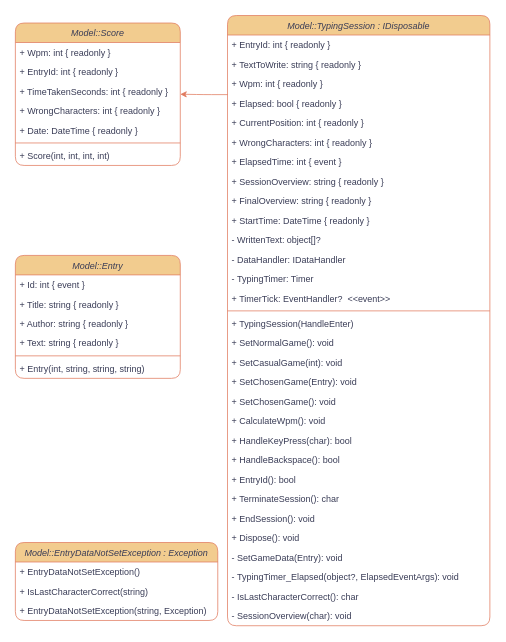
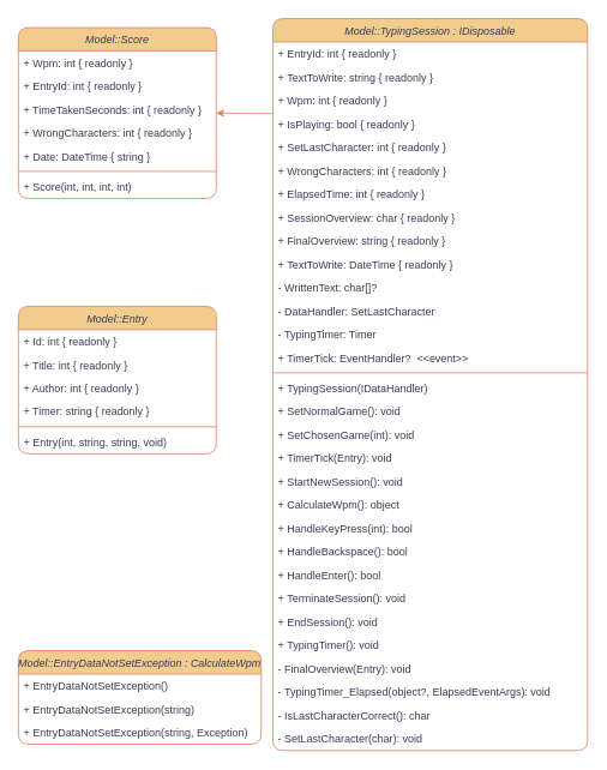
- <mxCell id="7" value="+ Elapsed: bool { readonly }" style="text;align=left;verticalAlign=top;spacingLeft=4;spacingRight=4;overflow=hidden;rotatable=0;points=[[0,0.5],[1,0.5]];portConstraint=eastwest;rounded=1;shadow=0;html=0;labelBackgroundColor=none;fontColor=#393C56;" vertex="1" parent="3"><mxGeometry y="104" width="350" height="26" as="geometry" /></mxCell>
+ <mxCell id="7" value="+ IsPlaying: bool { readonly }" style="text;align=left;verticalAlign=top;spacingLeft=4;spacingRight=4;overflow=hidden;rotatable=0;points=[[0,0.5],[1,0.5]];portConstraint=eastwest;rounded=1;shadow=0;html=0;labelBackgroundColor=none;fontColor=#393C56;" vertex="1" parent="3"><mxGeometry y="104" width="350" height="26" as="geometry" /></mxCell>
- <mxCell id="8" value="+ CurrentPosition: int { readonly }" style="text;align=left;verticalAlign=top;spacingLeft=4;spacingRight=4;overflow=hidden;rotatable=0;points=[[0,0.5],[1,0.5]];portConstraint=eastwest;rounded=1;shadow=0;html=0;labelBackgroundColor=none;fontColor=#393C56;" vertex="1" parent="3"><mxGeometry y="130" width="350" height="26" as="geometry" /></mxCell>
+ <mxCell id="8" value="+ SetLastCharacter: int { readonly }" style="text;align=left;verticalAlign=top;spacingLeft=4;spacingRight=4;overflow=hidden;rotatable=0;points=[[0,0.5],[1,0.5]];portConstraint=eastwest;rounded=1;shadow=0;html=0;labelBackgroundColor=none;fontColor=#393C56;" vertex="1" parent="3"><mxGeometry y="130" width="350" height="26" as="geometry" /></mxCell>
- <mxCell id="47" value="+ Date: DateTime { readonly }" style="text;align=left;verticalAlign=top;spacingLeft=4;spacingRight=4;overflow=hidden;rotatable=0;points=[[0,0.5],[1,0.5]];portConstraint=eastwest;labelBackgroundColor=none;fontColor=#393C56;rounded=1;" vertex="1" parent="42"><mxGeometry y="130" width="220" height="26" as="geometry" /></mxCell>
+ <mxCell id="47" value="+ Date: DateTime { string }" style="text;align=left;verticalAlign=top;spacingLeft=4;spacingRight=4;overflow=hidden;rotatable=0;points=[[0,0.5],[1,0.5]];portConstraint=eastwest;labelBackgroundColor=none;fontColor=#393C56;rounded=1;" vertex="1" parent="42"><mxGeometry y="130" width="220" height="26" as="geometry" /></mxCell>
- <mxCell id="10" value="+ ElapsedTime: int { event }" style="text;align=left;verticalAlign=top;spacingLeft=4;spacingRight=4;overflow=hidden;rotatable=0;points=[[0,0.5],[1,0.5]];portConstraint=eastwest;rounded=1;shadow=0;html=0;labelBackgroundColor=none;fontColor=#393C56;" vertex="1" parent="3"><mxGeometry y="182" width="350" height="26" as="geometry" /></mxCell>
+ <mxCell id="10" value="+ ElapsedTime: int { readonly }" style="text;align=left;verticalAlign=top;spacingLeft=4;spacingRight=4;overflow=hidden;rotatable=0;points=[[0,0.5],[1,0.5]];portConstraint=eastwest;rounded=1;shadow=0;html=0;labelBackgroundColor=none;fontColor=#393C56;" vertex="1" parent="3"><mxGeometry y="182" width="350" height="26" as="geometry" /></mxCell>
- <mxCell id="11" value="+ SessionOverview: string { readonly }" style="text;align=left;verticalAlign=top;spacingLeft=4;spacingRight=4;overflow=hidden;rotatable=0;points=[[0,0.5],[1,0.5]];portConstraint=eastwest;rounded=1;shadow=0;html=0;labelBackgroundColor=none;fontColor=#393C56;" vertex="1" parent="3"><mxGeometry y="208" width="350" height="26" as="geometry" /></mxCell>
+ <mxCell id="11" value="+ SessionOverview: char { readonly }" style="text;align=left;verticalAlign=top;spacingLeft=4;spacingRight=4;overflow=hidden;rotatable=0;points=[[0,0.5],[1,0.5]];portConstraint=eastwest;rounded=1;shadow=0;html=0;labelBackgroundColor=none;fontColor=#393C56;" vertex="1" parent="3"><mxGeometry y="208" width="350" height="26" as="geometry" /></mxCell>
- <mxCell id="13" value="+ StartTime: DateTime { readonly }" style="text;align=left;verticalAlign=top;spacingLeft=4;spacingRight=4;overflow=hidden;rotatable=0;points=[[0,0.5],[1,0.5]];portConstraint=eastwest;rounded=1;shadow=0;html=0;labelBackgroundColor=none;fontColor=#393C56;" vertex="1" parent="3"><mxGeometry y="260" width="350" height="26" as="geometry" /></mxCell>
+ <mxCell id="13" value="+ TextToWrite: DateTime { readonly }" style="text;align=left;verticalAlign=top;spacingLeft=4;spacingRight=4;overflow=hidden;rotatable=0;points=[[0,0.5],[1,0.5]];portConstraint=eastwest;rounded=1;shadow=0;html=0;labelBackgroundColor=none;fontColor=#393C56;" vertex="1" parent="3"><mxGeometry y="260" width="350" height="26" as="geometry" /></mxCell>
- <mxCell id="14" value="- WrittenText: object[]?" style="text;align=left;verticalAlign=top;spacingLeft=4;spacingRight=4;overflow=hidden;rotatable=0;points=[[0,0.5],[1,0.5]];portConstraint=eastwest;rounded=1;shadow=0;html=0;labelBackgroundColor=none;fontColor=#393C56;" vertex="1" parent="3"><mxGeometry y="286" width="350" height="26" as="geometry" /></mxCell>
+ <mxCell id="14" value="- WrittenText: char[]?" style="text;align=left;verticalAlign=top;spacingLeft=4;spacingRight=4;overflow=hidden;rotatable=0;points=[[0,0.5],[1,0.5]];portConstraint=eastwest;rounded=1;shadow=0;html=0;labelBackgroundColor=none;fontColor=#393C56;" vertex="1" parent="3"><mxGeometry y="286" width="350" height="26" as="geometry" /></mxCell>
- <mxCell id="15" value="- DataHandler: IDataHandler" style="text;align=left;verticalAlign=top;spacingLeft=4;spacingRight=4;overflow=hidden;rotatable=0;points=[[0,0.5],[1,0.5]];portConstraint=eastwest;rounded=1;shadow=0;html=0;labelBackgroundColor=none;fontColor=#393C56;" vertex="1" parent="3"><mxGeometry y="312" width="350" height="26" as="geometry" /></mxCell>
+ <mxCell id="15" value="- DataHandler: SetLastCharacter" style="text;align=left;verticalAlign=top;spacingLeft=4;spacingRight=4;overflow=hidden;rotatable=0;points=[[0,0.5],[1,0.5]];portConstraint=eastwest;rounded=1;shadow=0;html=0;labelBackgroundColor=none;fontColor=#393C56;" vertex="1" parent="3"><mxGeometry y="312" width="350" height="26" as="geometry" /></mxCell>
- <mxCell id="36" value="+ Id: int { event }" style="text;align=left;verticalAlign=top;spacingLeft=4;spacingRight=4;overflow=hidden;rotatable=0;points=[[0,0.5],[1,0.5]];portConstraint=eastwest;labelBackgroundColor=none;fontColor=#393C56;rounded=1;" vertex="1" parent="35"><mxGeometry y="26" width="220" height="26" as="geometry" /></mxCell>
+ <mxCell id="36" value="+ Id: int { readonly }" style="text;align=left;verticalAlign=top;spacingLeft=4;spacingRight=4;overflow=hidden;rotatable=0;points=[[0,0.5],[1,0.5]];portConstraint=eastwest;labelBackgroundColor=none;fontColor=#393C56;rounded=1;" vertex="1" parent="35"><mxGeometry y="26" width="220" height="26" as="geometry" /></mxCell>
- <mxCell id="37" value="+ Title: string { readonly }" style="text;align=left;verticalAlign=top;spacingLeft=4;spacingRight=4;overflow=hidden;rotatable=0;points=[[0,0.5],[1,0.5]];portConstraint=eastwest;labelBackgroundColor=none;fontColor=#393C56;rounded=1;" vertex="1" parent="35"><mxGeometry y="52" width="220" height="26" as="geometry" /></mxCell>
+ <mxCell id="37" value="+ Title: int { readonly }" style="text;align=left;verticalAlign=top;spacingLeft=4;spacingRight=4;overflow=hidden;rotatable=0;points=[[0,0.5],[1,0.5]];portConstraint=eastwest;labelBackgroundColor=none;fontColor=#393C56;rounded=1;" vertex="1" parent="35"><mxGeometry y="52" width="220" height="26" as="geometry" /></mxCell>
- <mxCell id="38" value="+ Author: string { readonly }" style="text;align=left;verticalAlign=top;spacingLeft=4;spacingRight=4;overflow=hidden;rotatable=0;points=[[0,0.5],[1,0.5]];portConstraint=eastwest;labelBackgroundColor=none;fontColor=#393C56;rounded=1;" vertex="1" parent="35"><mxGeometry y="78" width="220" height="26" as="geometry" /></mxCell>
+ <mxCell id="38" value="+ Author: int { readonly }" style="text;align=left;verticalAlign=top;spacingLeft=4;spacingRight=4;overflow=hidden;rotatable=0;points=[[0,0.5],[1,0.5]];portConstraint=eastwest;labelBackgroundColor=none;fontColor=#393C56;rounded=1;" vertex="1" parent="35"><mxGeometry y="78" width="220" height="26" as="geometry" /></mxCell>
- <mxCell id="19" value="+ TypingSession(HandleEnter)" style="text;align=left;verticalAlign=top;spacingLeft=4;spacingRight=4;overflow=hidden;rotatable=0;points=[[0,0.5],[1,0.5]];portConstraint=eastwest;labelBackgroundColor=none;fontColor=#393C56;rounded=1;" vertex="1" parent="3"><mxGeometry y="398" width="350" height="26" as="geometry" /></mxCell>
+ <mxCell id="19" value="+ TypingSession(IDataHandler)" style="text;align=left;verticalAlign=top;spacingLeft=4;spacingRight=4;overflow=hidden;rotatable=0;points=[[0,0.5],[1,0.5]];portConstraint=eastwest;labelBackgroundColor=none;fontColor=#393C56;rounded=1;" vertex="1" parent="3"><mxGeometry y="398" width="350" height="26" as="geometry" /></mxCell>
- <mxCell id="39" value="+ Text: string { readonly }" style="text;align=left;verticalAlign=top;spacingLeft=4;spacingRight=4;overflow=hidden;rotatable=0;points=[[0,0.5],[1,0.5]];portConstraint=eastwest;labelBackgroundColor=none;fontColor=#393C56;rounded=1;" vertex="1" parent="35"><mxGeometry y="104" width="220" height="26" as="geometry" /></mxCell>
+ <mxCell id="39" value="+ Timer: string { readonly }" style="text;align=left;verticalAlign=top;spacingLeft=4;spacingRight=4;overflow=hidden;rotatable=0;points=[[0,0.5],[1,0.5]];portConstraint=eastwest;labelBackgroundColor=none;fontColor=#393C56;rounded=1;" vertex="1" parent="35"><mxGeometry y="104" width="220" height="26" as="geometry" /></mxCell>
- <mxCell id="21" value="+ SetCasualGame(int): void" style="text;align=left;verticalAlign=top;spacingLeft=4;spacingRight=4;overflow=hidden;rotatable=0;points=[[0,0.5],[1,0.5]];portConstraint=eastwest;labelBackgroundColor=none;fontColor=#393C56;rounded=1;" vertex="1" parent="3"><mxGeometry y="450" width="350" height="26" as="geometry" /></mxCell>
+ <mxCell id="21" value="+ SetChosenGame(int): void" style="text;align=left;verticalAlign=top;spacingLeft=4;spacingRight=4;overflow=hidden;rotatable=0;points=[[0,0.5],[1,0.5]];portConstraint=eastwest;labelBackgroundColor=none;fontColor=#393C56;rounded=1;" vertex="1" parent="3"><mxGeometry y="450" width="350" height="26" as="geometry" /></mxCell>
- <mxCell id="41" value="+ Entry(int, string, string, string)" style="text;align=left;verticalAlign=top;spacingLeft=4;spacingRight=4;overflow=hidden;rotatable=0;points=[[0,0.5],[1,0.5]];portConstraint=eastwest;labelBackgroundColor=none;fontColor=#393C56;rounded=1;" vertex="1" parent="35"><mxGeometry y="138" width="220" height="26" as="geometry" /></mxCell>
+ <mxCell id="41" value="+ Entry(int, string, string, void)" style="text;align=left;verticalAlign=top;spacingLeft=4;spacingRight=4;overflow=hidden;rotatable=0;points=[[0,0.5],[1,0.5]];portConstraint=eastwest;labelBackgroundColor=none;fontColor=#393C56;rounded=1;" vertex="1" parent="35"><mxGeometry y="138" width="220" height="26" as="geometry" /></mxCell>
- <mxCell id="22" value="+ SetChosenGame(Entry): void" style="text;align=left;verticalAlign=top;spacingLeft=4;spacingRight=4;overflow=hidden;rotatable=0;points=[[0,0.5],[1,0.5]];portConstraint=eastwest;labelBackgroundColor=none;fontColor=#393C56;rounded=1;" vertex="1" parent="3"><mxGeometry y="476" width="350" height="26" as="geometry" /></mxCell>
+ <mxCell id="22" value="+ TimerTick(Entry): void" style="text;align=left;verticalAlign=top;spacingLeft=4;spacingRight=4;overflow=hidden;rotatable=0;points=[[0,0.5],[1,0.5]];portConstraint=eastwest;labelBackgroundColor=none;fontColor=#393C56;rounded=1;" vertex="1" parent="3"><mxGeometry y="476" width="350" height="26" as="geometry" /></mxCell>
- <mxCell id="23" value="+ SetChosenGame(): void" style="text;align=left;verticalAlign=top;spacingLeft=4;spacingRight=4;overflow=hidden;rotatable=0;points=[[0,0.5],[1,0.5]];portConstraint=eastwest;labelBackgroundColor=none;fontColor=#393C56;rounded=1;" vertex="1" parent="3"><mxGeometry y="502" width="350" height="26" as="geometry" /></mxCell>
+ <mxCell id="23" value="+ StartNewSession(): void" style="text;align=left;verticalAlign=top;spacingLeft=4;spacingRight=4;overflow=hidden;rotatable=0;points=[[0,0.5],[1,0.5]];portConstraint=eastwest;labelBackgroundColor=none;fontColor=#393C56;rounded=1;" vertex="1" parent="3"><mxGeometry y="502" width="350" height="26" as="geometry" /></mxCell>
- <mxCell id="24" value="+ CalculateWpm(): void" style="text;align=left;verticalAlign=top;spacingLeft=4;spacingRight=4;overflow=hidden;rotatable=0;points=[[0,0.5],[1,0.5]];portConstraint=eastwest;labelBackgroundColor=none;fontColor=#393C56;rounded=1;" vertex="1" parent="3"><mxGeometry y="528" width="350" height="26" as="geometry" /></mxCell>
+ <mxCell id="24" value="+ CalculateWpm(): object" style="text;align=left;verticalAlign=top;spacingLeft=4;spacingRight=4;overflow=hidden;rotatable=0;points=[[0,0.5],[1,0.5]];portConstraint=eastwest;labelBackgroundColor=none;fontColor=#393C56;rounded=1;" vertex="1" parent="3"><mxGeometry y="528" width="350" height="26" as="geometry" /></mxCell>
- <mxCell id="25" value="+ HandleKeyPress(char): bool" style="text;align=left;verticalAlign=top;spacingLeft=4;spacingRight=4;overflow=hidden;rotatable=0;points=[[0,0.5],[1,0.5]];portConstraint=eastwest;labelBackgroundColor=none;fontColor=#393C56;rounded=1;" vertex="1" parent="3"><mxGeometry y="554" width="350" height="26" as="geometry" /></mxCell>
+ <mxCell id="25" value="+ HandleKeyPress(int): bool" style="text;align=left;verticalAlign=top;spacingLeft=4;spacingRight=4;overflow=hidden;rotatable=0;points=[[0,0.5],[1,0.5]];portConstraint=eastwest;labelBackgroundColor=none;fontColor=#393C56;rounded=1;" vertex="1" parent="3"><mxGeometry y="554" width="350" height="26" as="geometry" /></mxCell>
- <mxCell id="27" value="+ EntryId(): bool" style="text;align=left;verticalAlign=top;spacingLeft=4;spacingRight=4;overflow=hidden;rotatable=0;points=[[0,0.5],[1,0.5]];portConstraint=eastwest;labelBackgroundColor=none;fontColor=#393C56;rounded=1;" vertex="1" parent="3"><mxGeometry y="606" width="350" height="26" as="geometry" /></mxCell>
+ <mxCell id="27" value="+ HandleEnter(): bool" style="text;align=left;verticalAlign=top;spacingLeft=4;spacingRight=4;overflow=hidden;rotatable=0;points=[[0,0.5],[1,0.5]];portConstraint=eastwest;labelBackgroundColor=none;fontColor=#393C56;rounded=1;" vertex="1" parent="3"><mxGeometry y="606" width="350" height="26" as="geometry" /></mxCell>
- <mxCell id="28" value="+ TerminateSession(): char" style="text;align=left;verticalAlign=top;spacingLeft=4;spacingRight=4;overflow=hidden;rotatable=0;points=[[0,0.5],[1,0.5]];portConstraint=eastwest;labelBackgroundColor=none;fontColor=#393C56;rounded=1;" vertex="1" parent="3"><mxGeometry y="632" width="350" height="26" as="geometry" /></mxCell>
+ <mxCell id="28" value="+ TerminateSession(): void" style="text;align=left;verticalAlign=top;spacingLeft=4;spacingRight=4;overflow=hidden;rotatable=0;points=[[0,0.5],[1,0.5]];portConstraint=eastwest;labelBackgroundColor=none;fontColor=#393C56;rounded=1;" vertex="1" parent="3"><mxGeometry y="632" width="350" height="26" as="geometry" /></mxCell>
- <mxCell id="30" value="+ Dispose(): void" style="text;align=left;verticalAlign=top;spacingLeft=4;spacingRight=4;overflow=hidden;rotatable=0;points=[[0,0.5],[1,0.5]];portConstraint=eastwest;labelBackgroundColor=none;fontColor=#393C56;rounded=1;" vertex="1" parent="3"><mxGeometry y="684" width="350" height="26" as="geometry" /></mxCell>
+ <mxCell id="30" value="+ TypingTimer(): void" style="text;align=left;verticalAlign=top;spacingLeft=4;spacingRight=4;overflow=hidden;rotatable=0;points=[[0,0.5],[1,0.5]];portConstraint=eastwest;labelBackgroundColor=none;fontColor=#393C56;rounded=1;" vertex="1" parent="3"><mxGeometry y="684" width="350" height="26" as="geometry" /></mxCell>
- <mxCell id="50" value="Model::EntryDataNotSetException : Exception" style="swimlane;fontStyle=2;align=center;verticalAlign=top;childLayout=stackLayout;horizontal=1;startSize=26;horizontalStack=0;resizeParent=1;resizeLast=0;collapsible=1;marginBottom=0;rounded=1;shadow=0;strokeWidth=1;labelBackgroundColor=none;fillColor=#F2CC8F;strokeColor=#E07A5F;fontColor=#393C56;" vertex="1" parent="1"><mxGeometry x="20" y="723" width="270" height="104" as="geometry"><mxRectangle x="220" y="120" width="160" height="26" as="alternateBounds" /></mxGeometry></mxCell>
+ <mxCell id="50" value="Model::EntryDataNotSetException : CalculateWpm" style="swimlane;fontStyle=2;align=center;verticalAlign=top;childLayout=stackLayout;horizontal=1;startSize=26;horizontalStack=0;resizeParent=1;resizeLast=0;collapsible=1;marginBottom=0;rounded=1;shadow=0;strokeWidth=1;labelBackgroundColor=none;fillColor=#F2CC8F;strokeColor=#E07A5F;fontColor=#393C56;" vertex="1" parent="1"><mxGeometry x="20" y="723" width="270" height="104" as="geometry"><mxRectangle x="220" y="120" width="160" height="26" as="alternateBounds" /></mxGeometry></mxCell>
- <mxCell id="31" value="- SetGameData(Entry): void" style="text;align=left;verticalAlign=top;spacingLeft=4;spacingRight=4;overflow=hidden;rotatable=0;points=[[0,0.5],[1,0.5]];portConstraint=eastwest;labelBackgroundColor=none;fontColor=#393C56;rounded=1;" vertex="1" parent="3"><mxGeometry y="710" width="350" height="26" as="geometry" /></mxCell>
+ <mxCell id="31" value="- FinalOverview(Entry): void" style="text;align=left;verticalAlign=top;spacingLeft=4;spacingRight=4;overflow=hidden;rotatable=0;points=[[0,0.5],[1,0.5]];portConstraint=eastwest;labelBackgroundColor=none;fontColor=#393C56;rounded=1;" vertex="1" parent="3"><mxGeometry y="710" width="350" height="26" as="geometry" /></mxCell>
- <mxCell id="52" value="+ IsLastCharacterCorrect(string)" style="text;align=left;verticalAlign=top;spacingLeft=4;spacingRight=4;overflow=hidden;rotatable=0;points=[[0,0.5],[1,0.5]];portConstraint=eastwest;labelBackgroundColor=none;fontColor=#393C56;rounded=1;" vertex="1" parent="50"><mxGeometry y="52" width="270" height="26" as="geometry" /></mxCell>
+ <mxCell id="52" value="+ EntryDataNotSetException(string)" style="text;align=left;verticalAlign=top;spacingLeft=4;spacingRight=4;overflow=hidden;rotatable=0;points=[[0,0.5],[1,0.5]];portConstraint=eastwest;labelBackgroundColor=none;fontColor=#393C56;rounded=1;" vertex="1" parent="50"><mxGeometry y="52" width="270" height="26" as="geometry" /></mxCell>
- <mxCell id="34" value="- SessionOverview(char): void" style="text;align=left;verticalAlign=top;spacingLeft=4;spacingRight=4;overflow=hidden;rotatable=0;points=[[0,0.5],[1,0.5]];portConstraint=eastwest;labelBackgroundColor=none;fontColor=#393C56;rounded=1;" vertex="1" parent="3"><mxGeometry y="788" width="350" height="26" as="geometry" /></mxCell>
+ <mxCell id="34" value="- SetLastCharacter(char): void" style="text;align=left;verticalAlign=top;spacingLeft=4;spacingRight=4;overflow=hidden;rotatable=0;points=[[0,0.5],[1,0.5]];portConstraint=eastwest;labelBackgroundColor=none;fontColor=#393C56;rounded=1;" vertex="1" parent="3"><mxGeometry y="788" width="350" height="26" as="geometry" /></mxCell>
